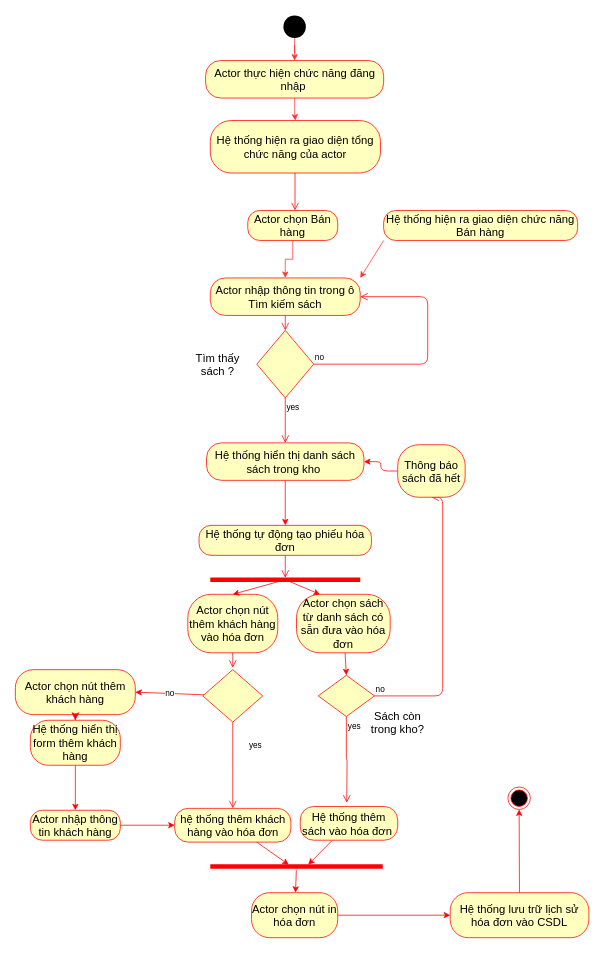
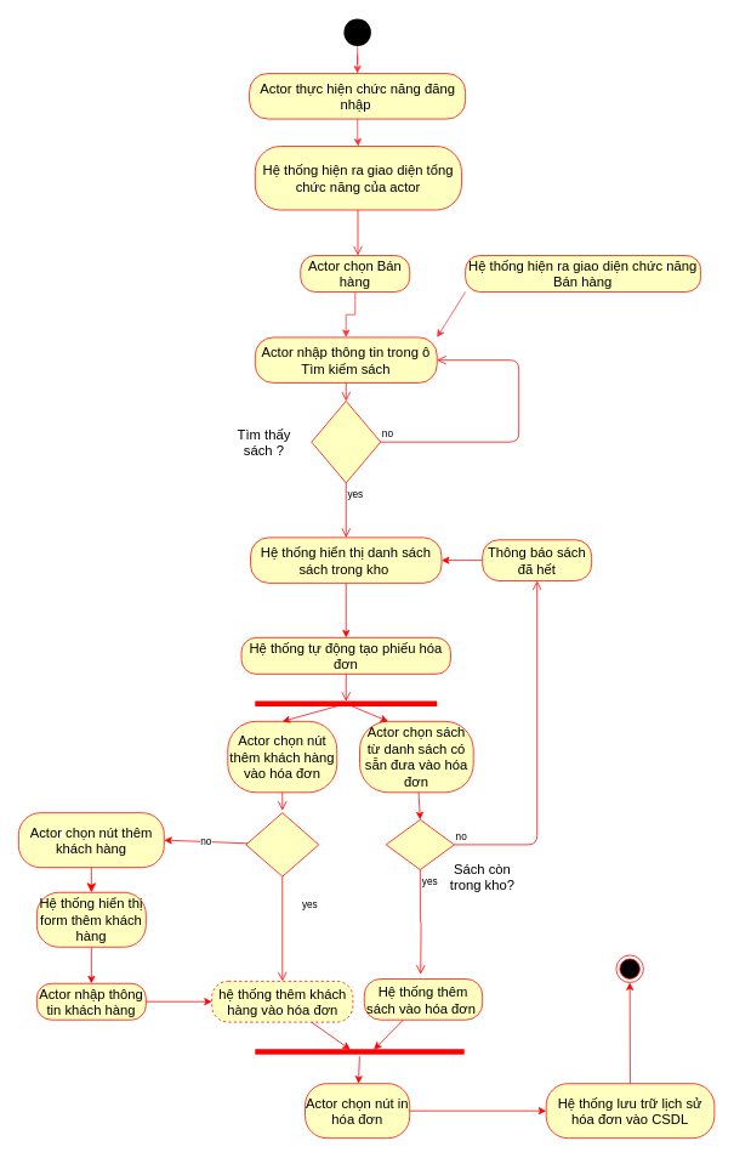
- <mxCell id="19" value="Thông báo sách đã hết" style="rounded=1;whiteSpace=wrap;html=1;arcSize=40;fontColor=#000000;fillColor=#ffffc0;strokeColor=#ff0000;fontSize=15;" parent="1" vertex="1"><mxGeometry x="530" y="592.5" width="90" height="70" as="geometry" /></mxCell>
+ <mxCell id="19" value="Thông báo sách đã hết" style="rounded=1;whiteSpace=wrap;html=1;arcSize=40;fontColor=#000000;fillColor=#ffffc0;strokeColor=#ff0000;fontSize=15;" parent="1" vertex="1"><mxGeometry x="530" y="592.5" width="120" height="45" as="geometry" /></mxCell>
- <mxCell id="30" value="Hệ thống hiển thị form thêm khách hàng" style="rounded=1;whiteSpace=wrap;html=1;arcSize=40;fontColor=#000000;fillColor=#ffffc0;strokeColor=#ff0000;fontSize=15;" parent="1" vertex="1"><mxGeometry x="40" y="960" width="120" height="60" as="geometry" /></mxCell>
+ <mxCell id="30" value="Hệ thống hiển thị form thêm khách hàng" style="rounded=1;whiteSpace=wrap;html=1;arcSize=40;fontColor=#000000;fillColor=#ffffc0;strokeColor=#ff0000;fontSize=15;" parent="1" vertex="1"><mxGeometry x="40" y="980" width="120" height="60" as="geometry" /></mxCell>
- <mxCell id="43" value="hệ thống thêm khách hàng vào hóa đơn" style="rounded=1;whiteSpace=wrap;html=1;arcSize=40;fontColor=#000000;fillColor=#ffffc0;strokeColor=#ff0000;fontSize=15;" parent="1" vertex="1"><mxGeometry x="232.5" y="1077.5" width="155" height="45" as="geometry" /></mxCell>
+ <mxCell id="43" value="hệ thống thêm khách hàng vào hóa đơn" style="rounded=1;whiteSpace=wrap;html=1;arcSize=40;fontColor=#000000;fillColor=#ffffc0;strokeColor=#ff0000;fontSize=15;dashed=1;" parent="1" vertex="1"><mxGeometry x="232.5" y="1077.5" width="155" height="45" as="geometry" /></mxCell>
